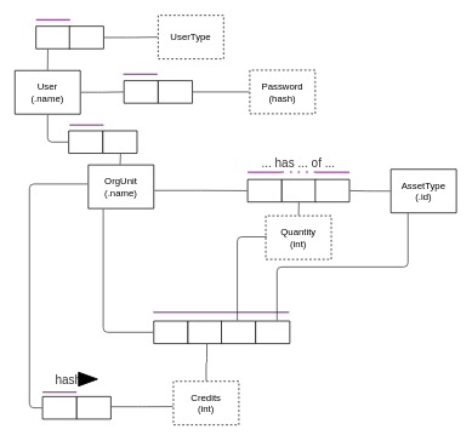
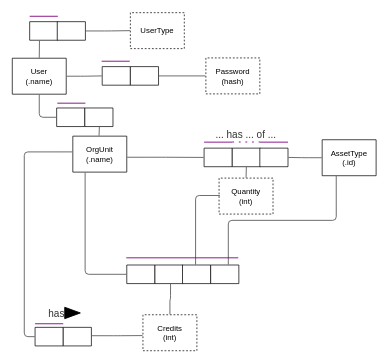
- <mxCell id="3" value="hash" style="html=1;overflow=block;blockSpacing=1;whiteSpace=wrap;strokeColor=none;fillColor=none;whiteSpace=wrap;fontSize=16.7;fontColor=#333333;spacing=0;strokeOpacity=100;rounded=1;absoluteArcSize=1;arcSize=9;strokeWidth=2.3;" vertex="1" parent="1"><mxGeometry x="58" y="501" width="72" height="45" as="geometry" /></mxCell>
+ <mxCell id="3" value="has" style="html=1;overflow=block;blockSpacing=1;whiteSpace=wrap;strokeColor=none;fillColor=none;whiteSpace=wrap;fontSize=16.7;fontColor=#333333;spacing=0;strokeOpacity=100;rounded=1;absoluteArcSize=1;arcSize=9;strokeWidth=2.3;" vertex="1" parent="1"><mxGeometry x="58" y="501" width="72" height="45" as="geometry" /></mxCell>
